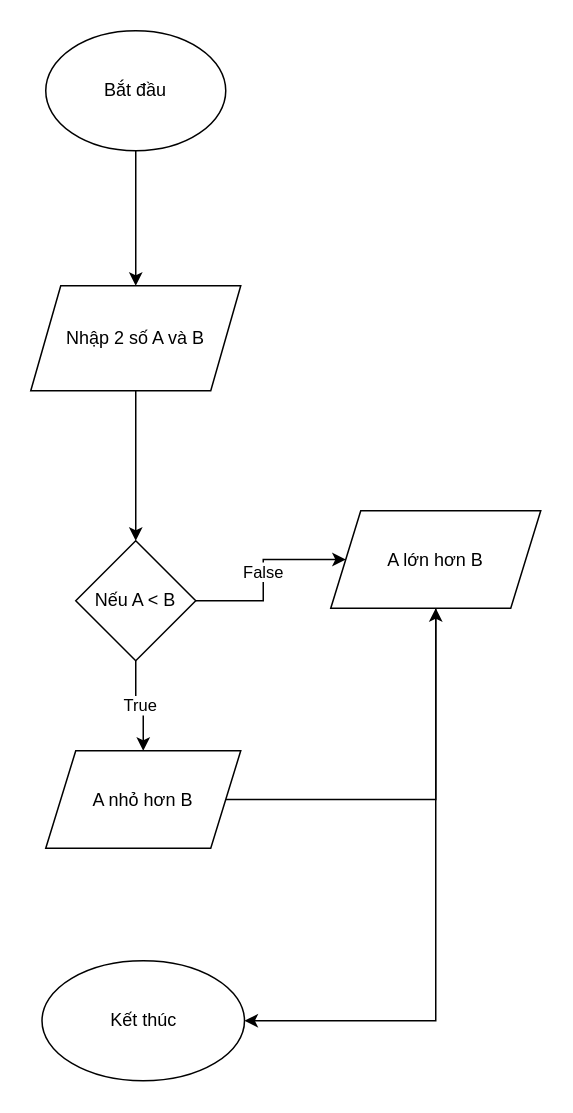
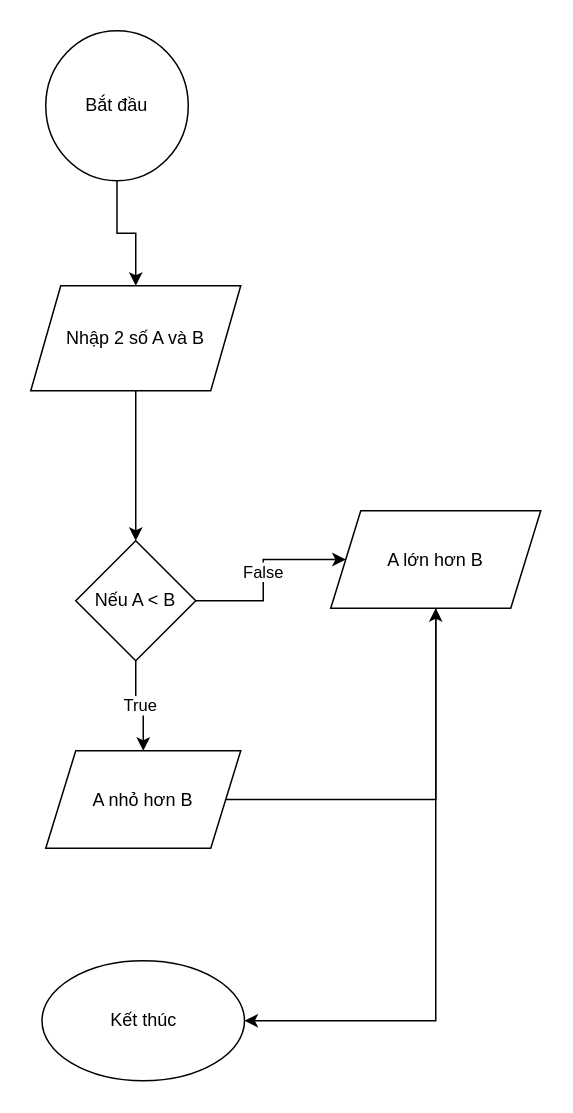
- <mxCell id="3" value="Bắt đầu" style="ellipse;whiteSpace=wrap;html=1;" vertex="1" parent="1"><mxGeometry x="30" y="20" width="120" height="80" as="geometry" /></mxCell>
+ <mxCell id="3" value="Bắt đầu" style="ellipse;whiteSpace=wrap;html=1;" vertex="1" parent="1"><mxGeometry x="30" y="20" width="95" height="100" as="geometry" /></mxCell>
